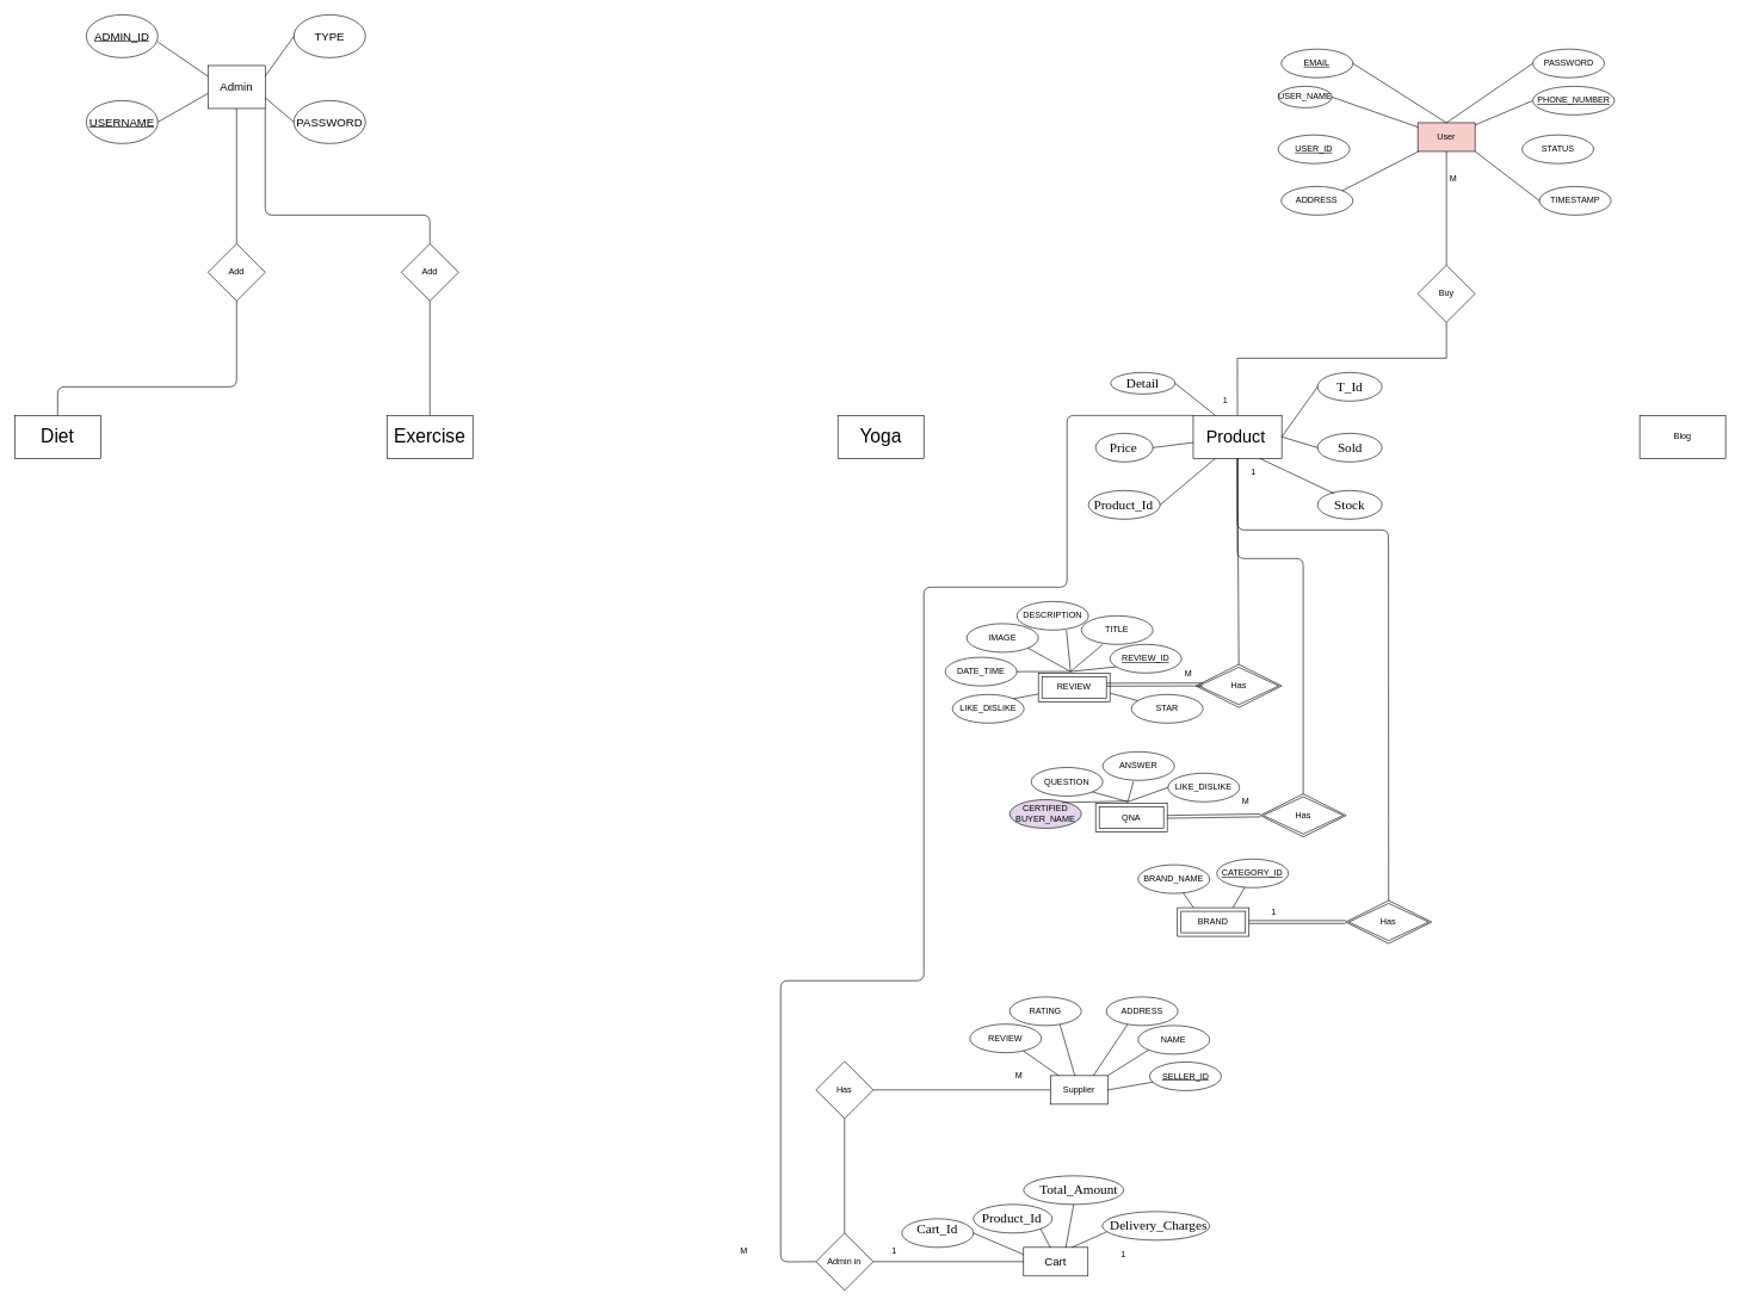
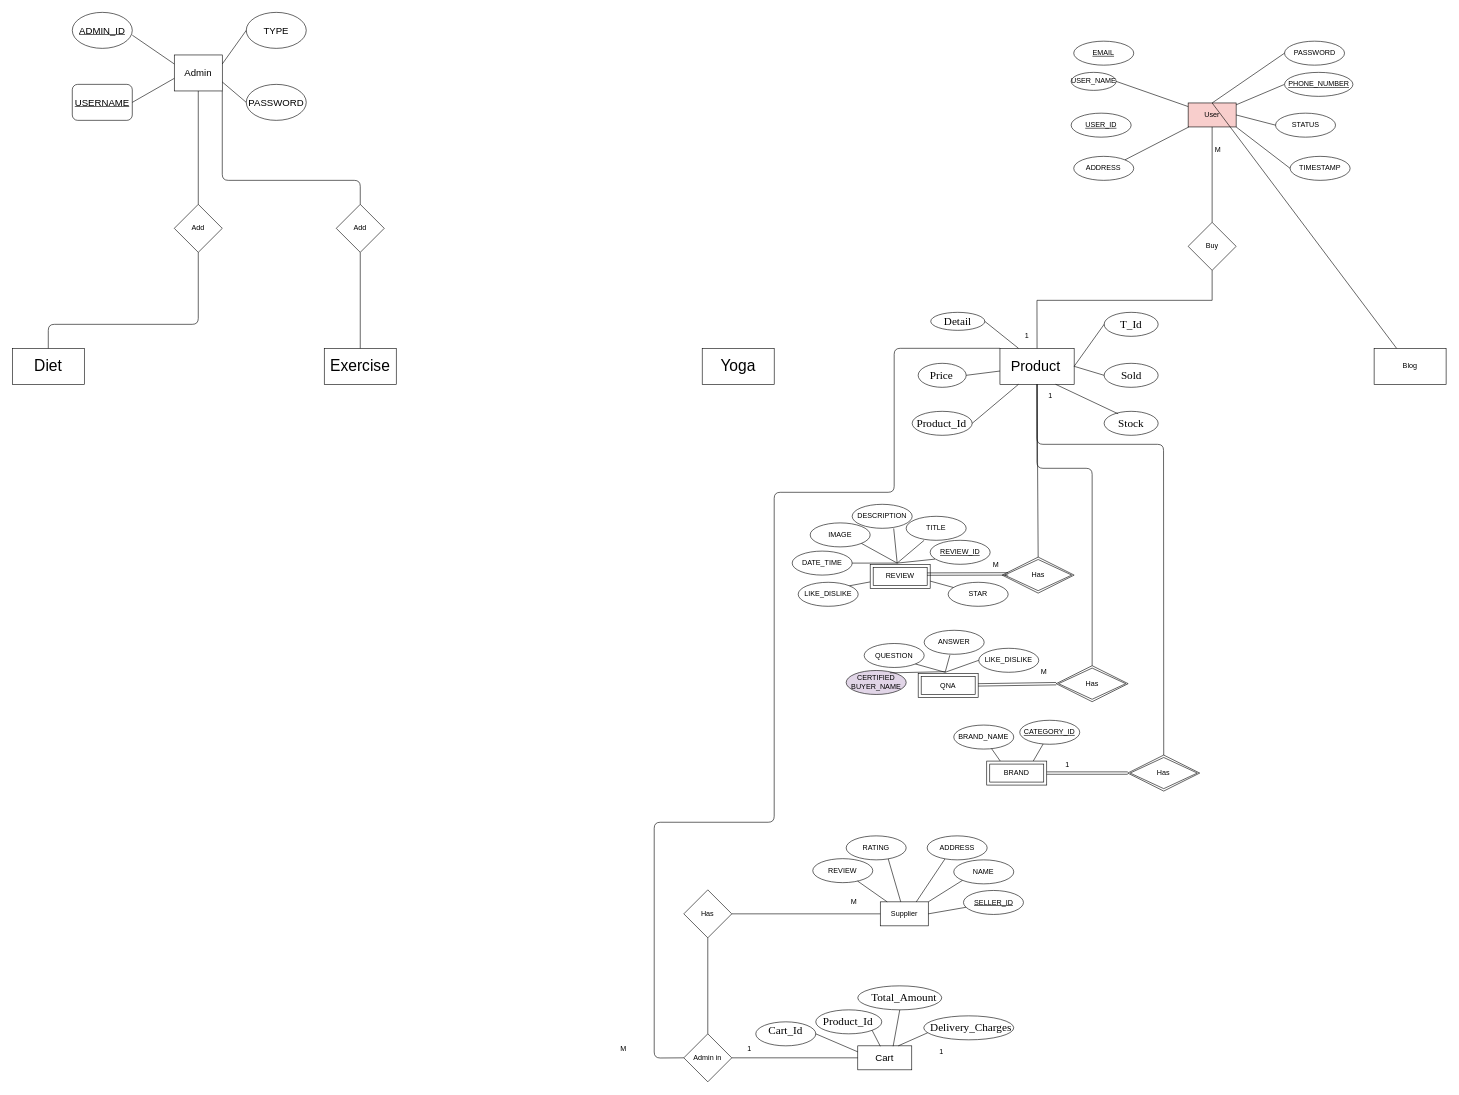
- <mxCell id="76" value="" style="endArrow=none;html=1;rounded=0;exitX=0.5;exitY=0;exitDx=0;exitDy=0;strokeWidth=1;fontSize=12;entryX=1;entryY=0.5;entryDx=0;entryDy=0;" edge="1" parent="1" source="67" target="81"><mxGeometry relative="1" as="geometry"><mxPoint x="2030" y="128" as="sourcePoint" /><mxPoint x="1880" y="128" as="targetPoint" /></mxGeometry></mxCell>
+ <mxCell id="76" value="" style="endArrow=none;html=1;rounded=0;exitX=0.5;exitY=0;exitDx=0;exitDy=0;strokeWidth=1;fontSize=12;" edge="1" parent="1" source="67" target="5"><mxGeometry relative="1" as="geometry"><mxPoint x="2030" y="128" as="sourcePoint" /><mxPoint x="1880" y="128" as="targetPoint" /></mxGeometry></mxCell>
- <mxCell id="124" value="USERNAME" style="ellipse;whiteSpace=wrap;html=1;align=center;fontStyle=4;fontSize=16;" vertex="1" parent="1"><mxGeometry x="120" y="140" width="100" height="60" as="geometry" /></mxCell>
+ <mxCell id="124" value="USERNAME" style="whiteSpace=wrap;html=1;align=center;fontStyle=4;fontSize=16;rounded=1;" vertex="1" parent="1"><mxGeometry x="120" y="140" width="100" height="60" as="geometry" /></mxCell>
+ <mxCell id="74" value="" style="endArrow=none;html=1;rounded=0;entryX=0;entryY=0.5;entryDx=0;entryDy=0;strokeWidth=1;fontSize=12;exitX=1;exitY=0.5;exitDx=0;exitDy=0;" edge="1" parent="1" source="67" target="72"><mxGeometry relative="1" as="geometry"><mxPoint x="2060" y="190" as="sourcePoint" /><mxPoint x="2090" y="-2" as="targetPoint" /></mxGeometry></mxCell>
